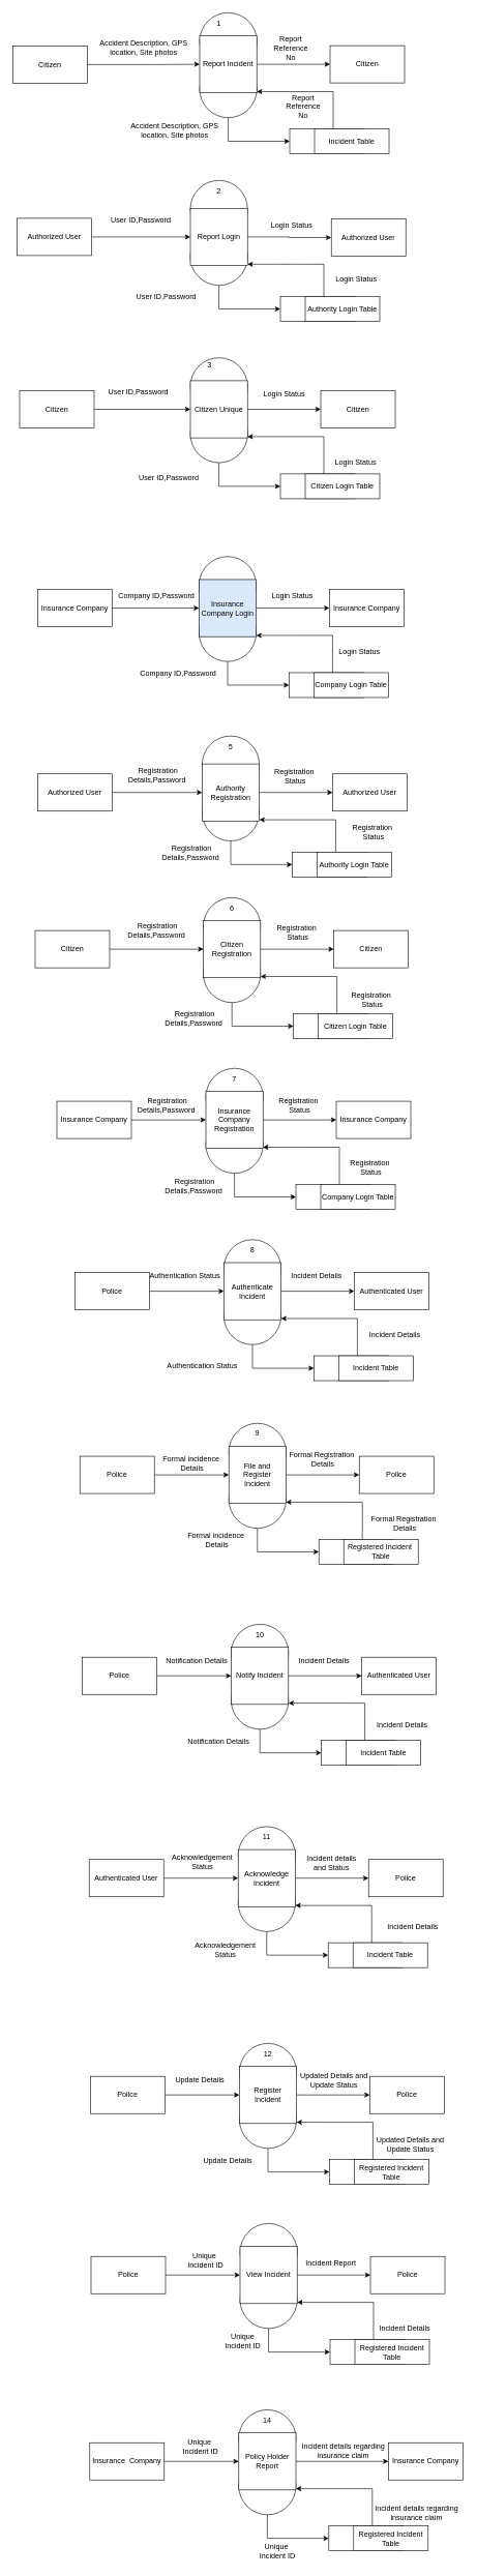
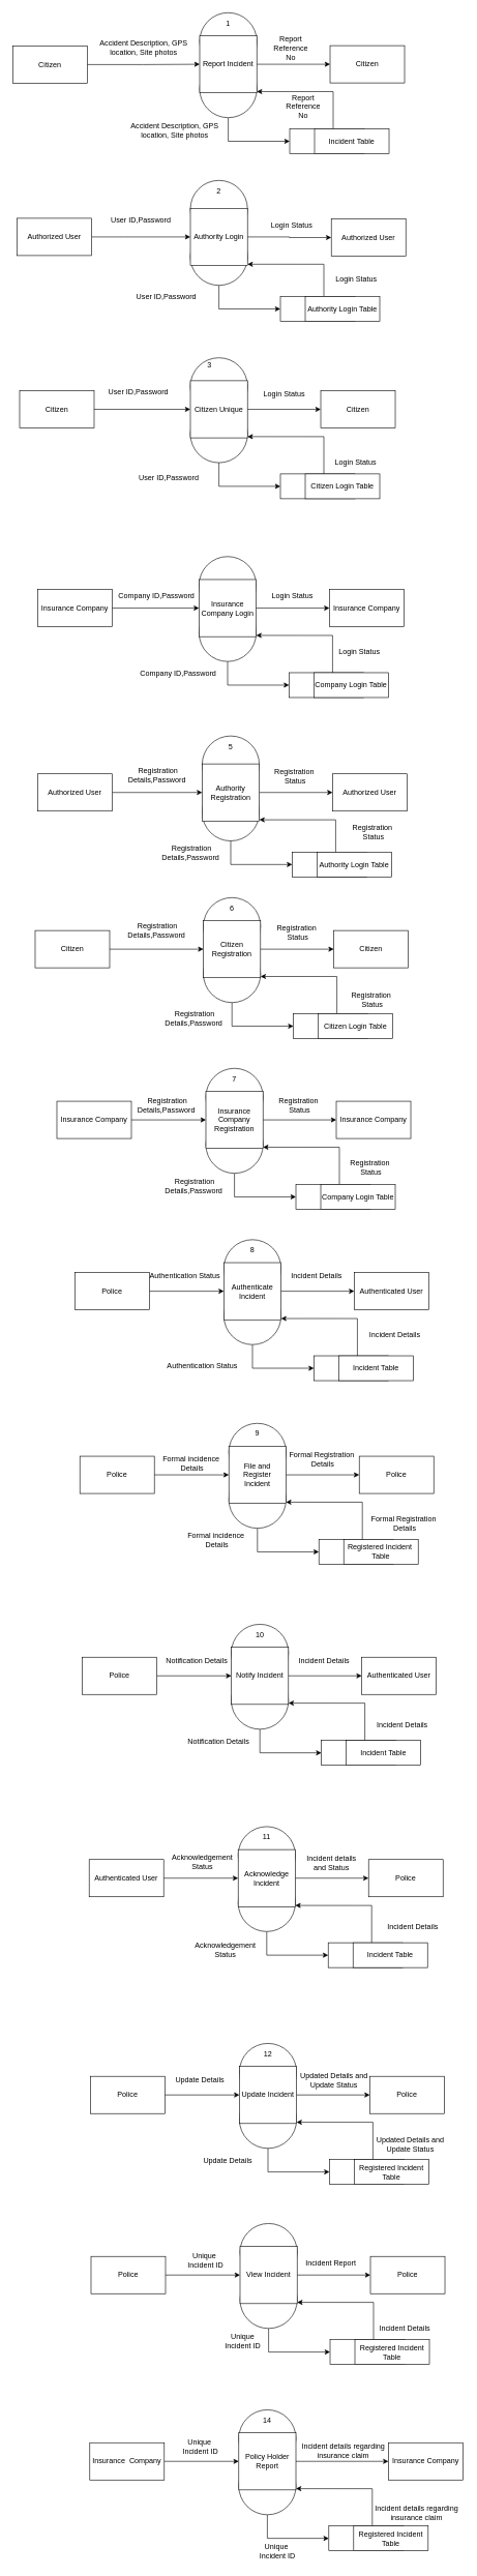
- <mxCell id="31" value="1" style="text;html=1;strokeColor=none;fillColor=none;align=center;verticalAlign=middle;whiteSpace=wrap;rounded=0;" vertex="1" parent="1"><mxGeometry x="332" y="27" width="40" height="20" as="geometry" /></mxCell>
+ <mxCell id="31" value="1" style="text;html=1;strokeColor=none;fillColor=none;align=center;verticalAlign=middle;whiteSpace=wrap;rounded=0;" vertex="1" parent="1"><mxGeometry x="347" y="27" width="40" height="20" as="geometry" /></mxCell>
- <mxCell id="6" value="Report Login" style="whiteSpace=wrap;html=1;aspect=fixed;" vertex="1" parent="1"><mxGeometry x="306" y="335" width="92" height="92" as="geometry" /></mxCell>
+ <mxCell id="6" value="Authority Login" style="whiteSpace=wrap;html=1;aspect=fixed;" vertex="1" parent="1"><mxGeometry x="306" y="335" width="92" height="92" as="geometry" /></mxCell>
- <mxCell id="42" value="Insurance Company Login" style="whiteSpace=wrap;html=1;aspect=fixed;fillColor=#dae8fc;" vertex="1" parent="1"><mxGeometry x="320" y="932.7" width="92" height="92" as="geometry" /></mxCell>
+ <mxCell id="42" value="Insurance Company Login" style="whiteSpace=wrap;html=1;aspect=fixed;" vertex="1" parent="1"><mxGeometry x="320" y="932.7" width="92" height="92" as="geometry" /></mxCell>
- <mxCell id="137" value="Register Incident" style="whiteSpace=wrap;html=1;aspect=fixed;" vertex="1" parent="1"><mxGeometry x="385" y="3326.9" width="92" height="92" as="geometry" /></mxCell>
+ <mxCell id="137" value="Update Incident" style="whiteSpace=wrap;html=1;aspect=fixed;" vertex="1" parent="1"><mxGeometry x="385" y="3326.9" width="92" height="92" as="geometry" /></mxCell>
